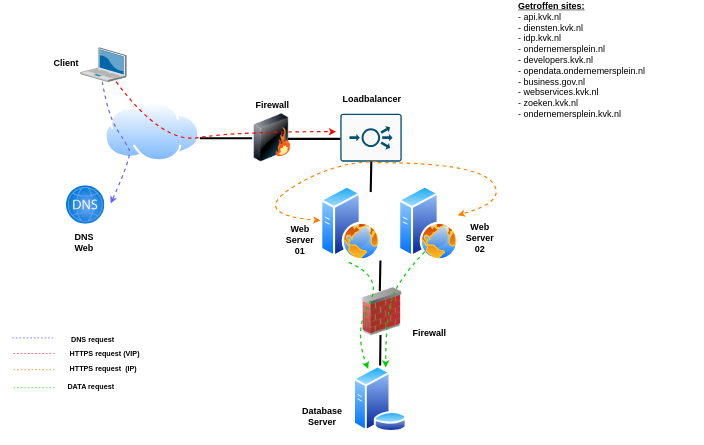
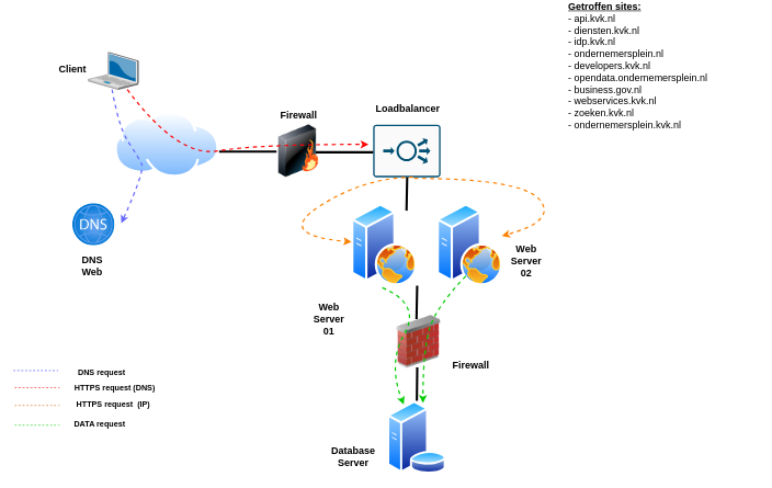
- <mxCell id="20" value="&lt;font style=&quot;font-size: 15px;&quot;&gt;&lt;b&gt;Web&lt;br&gt;Server 01&lt;br&gt;&lt;/b&gt;&lt;/font&gt;" style="text;strokeColor=none;align=center;fillColor=none;html=1;verticalAlign=middle;whiteSpace=wrap;rounded=0;" vertex="1" parent="1"><mxGeometry x="470" y="325" width="60" height="30" as="geometry" /></mxCell>
+ <mxCell id="20" value="&lt;font style=&quot;font-size: 15px;&quot;&gt;&lt;b&gt;Web&lt;br&gt;Server 01&lt;br&gt;&lt;/b&gt;&lt;/font&gt;" style="text;strokeColor=none;align=center;fillColor=none;html=1;verticalAlign=middle;whiteSpace=wrap;rounded=0;" vertex="1" parent="1"><mxGeometry x="470" y="410" width="60" height="30" as="geometry" /></mxCell>
- <mxCell id="37" value="HTTPS request (VIP)&amp;nbsp;" style="text;strokeColor=none;align=center;fillColor=none;html=1;verticalAlign=middle;whiteSpace=wrap;rounded=0;fontStyle=1" vertex="1" parent="1"><mxGeometry x="110" y="516" width="132" height="30" as="geometry" /></mxCell>
+ <mxCell id="37" value="HTTPS request (DNS)&amp;nbsp;" style="text;strokeColor=none;align=center;fillColor=none;html=1;verticalAlign=middle;whiteSpace=wrap;rounded=0;fontStyle=1" vertex="1" parent="1"><mxGeometry x="110" y="516" width="132" height="30" as="geometry" /></mxCell>
